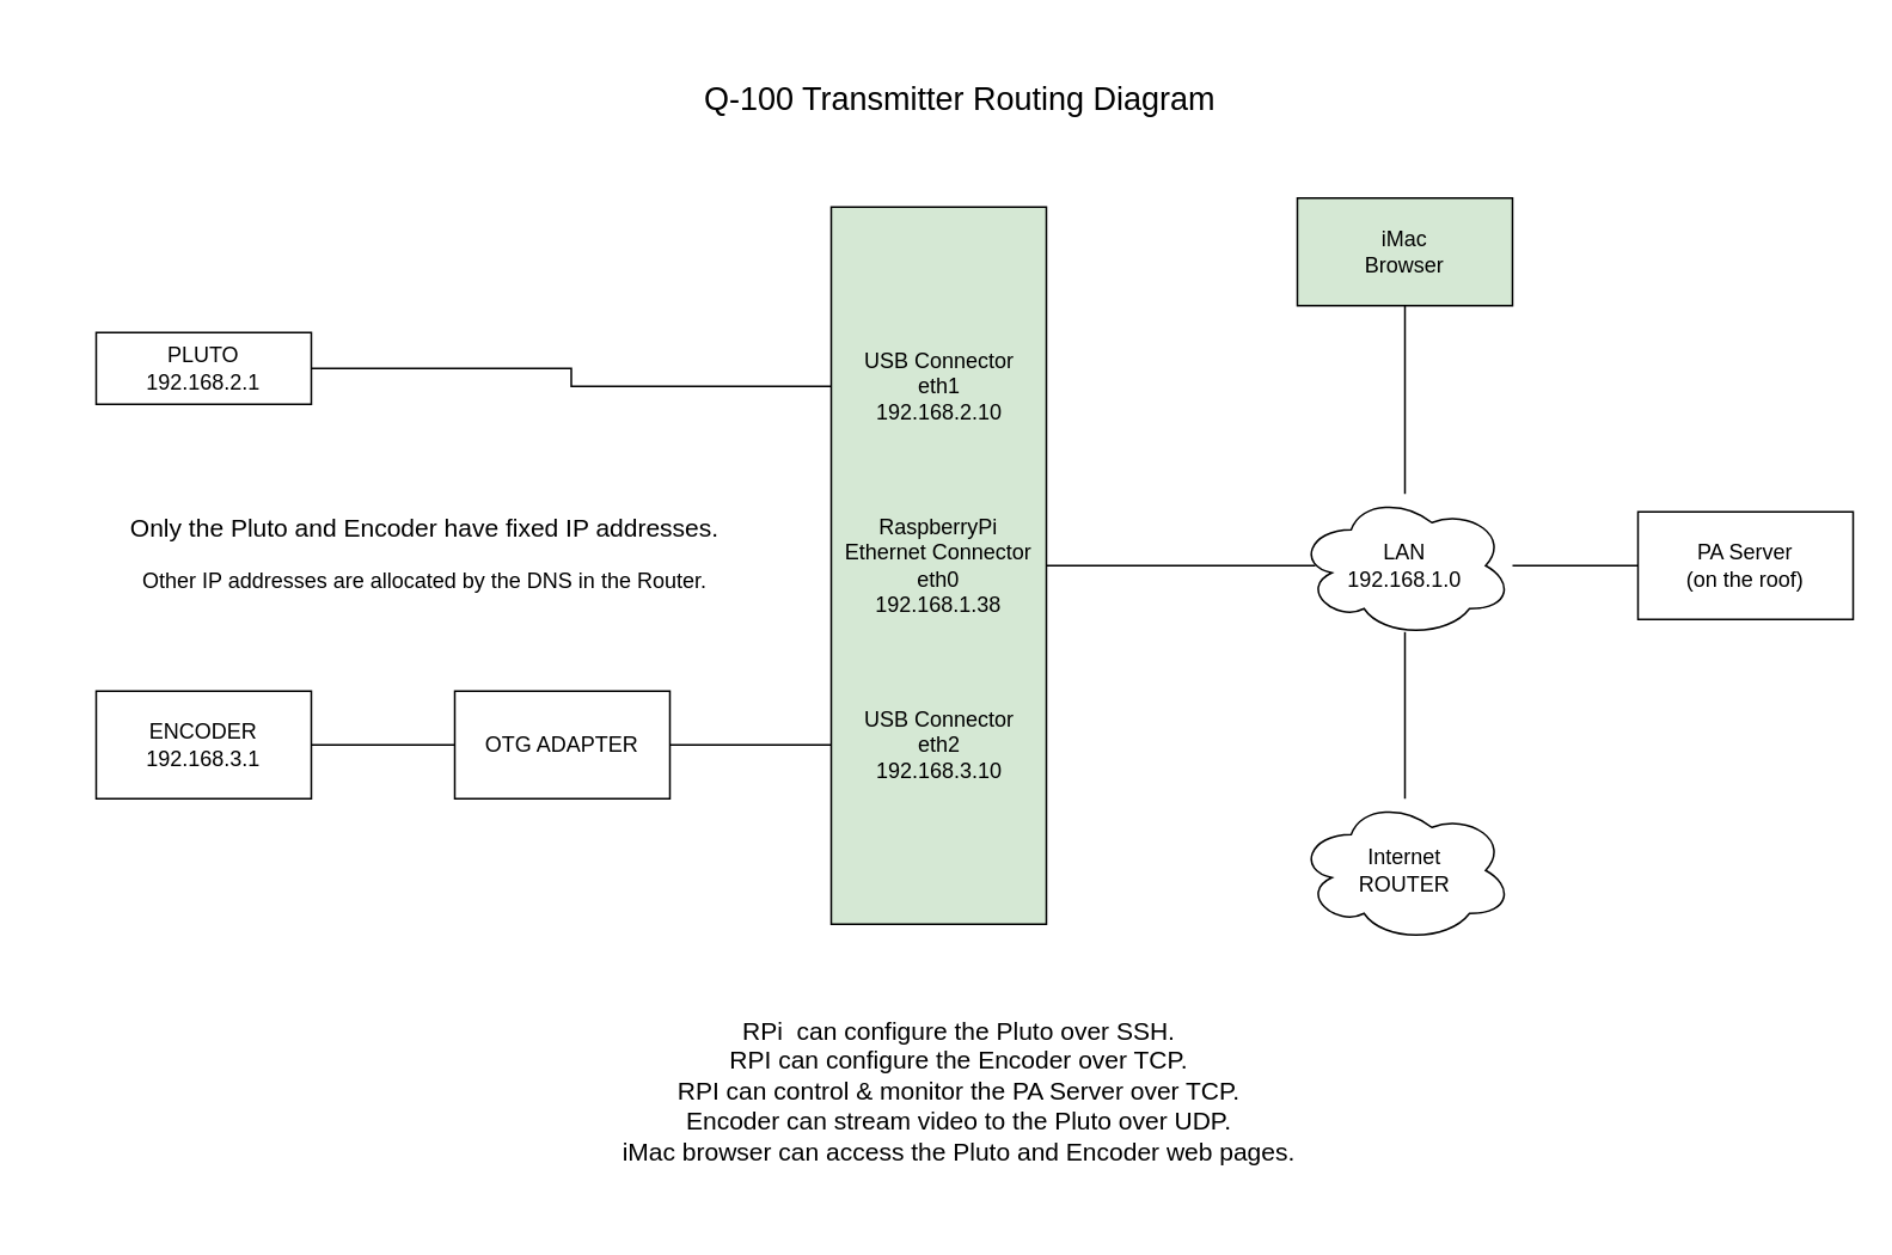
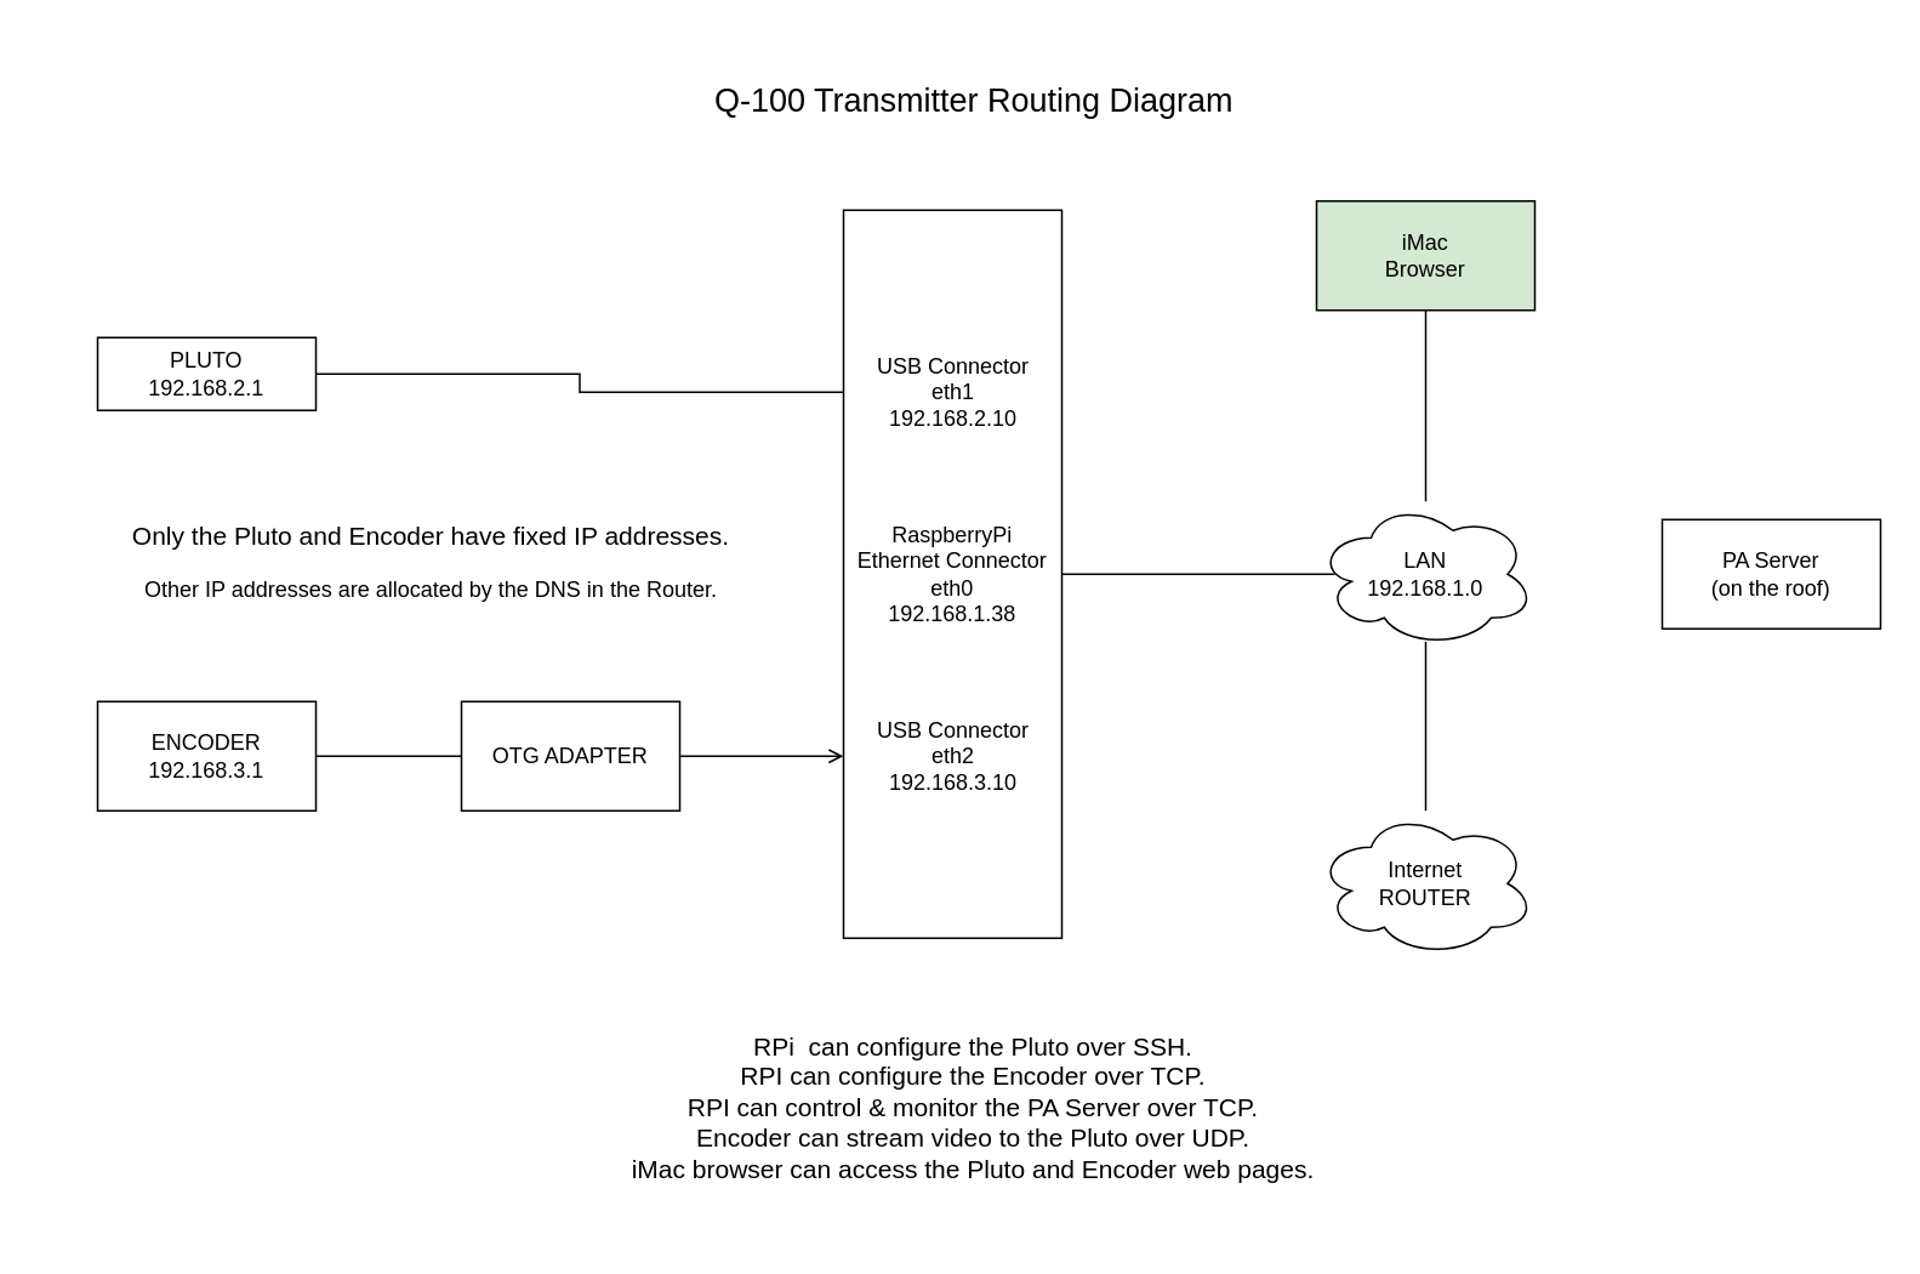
- <mxCell id="7" value="RaspberryPi&lt;br&gt;Ethernet Connector&lt;br&gt;eth0&lt;br&gt;192.168.1.38" style="rounded=0;whiteSpace=wrap;html=1;fillColor=#d5e8d4;" parent="1" vertex="1"><mxGeometry x="463" y="115" width="120" height="400" as="geometry" /></mxCell>
+ <mxCell id="7" value="RaspberryPi&lt;br&gt;Ethernet Connector&lt;br&gt;eth0&lt;br&gt;192.168.1.38" style="rounded=0;whiteSpace=wrap;html=1;" parent="1" vertex="1"><mxGeometry x="463" y="115" width="120" height="400" as="geometry" /></mxCell>
- <mxCell id="20" style="edgeStyle=orthogonalEdgeStyle;rounded=0;orthogonalLoop=1;jettySize=auto;html=1;endArrow=none;endFill=0;" parent="1" source="21" target="13" edge="1"><mxGeometry relative="1" as="geometry" /></mxCell>
- <mxCell id="8" style="edgeStyle=orthogonalEdgeStyle;rounded=0;orthogonalLoop=1;jettySize=auto;html=1;entryX=0;entryY=0.75;entryDx=0;entryDy=0;endArrow=none;endFill=0;" parent="1" source="9" target="7" edge="1"><mxGeometry relative="1" as="geometry" /></mxCell>
+ <mxCell id="8" style="edgeStyle=orthogonalEdgeStyle;rounded=0;orthogonalLoop=1;jettySize=auto;html=1;entryX=0;entryY=0.75;entryDx=0;entryDy=0;endArrow=open;endFill=0;" parent="1" source="9" target="7" edge="1"><mxGeometry relative="1" as="geometry" /></mxCell>
